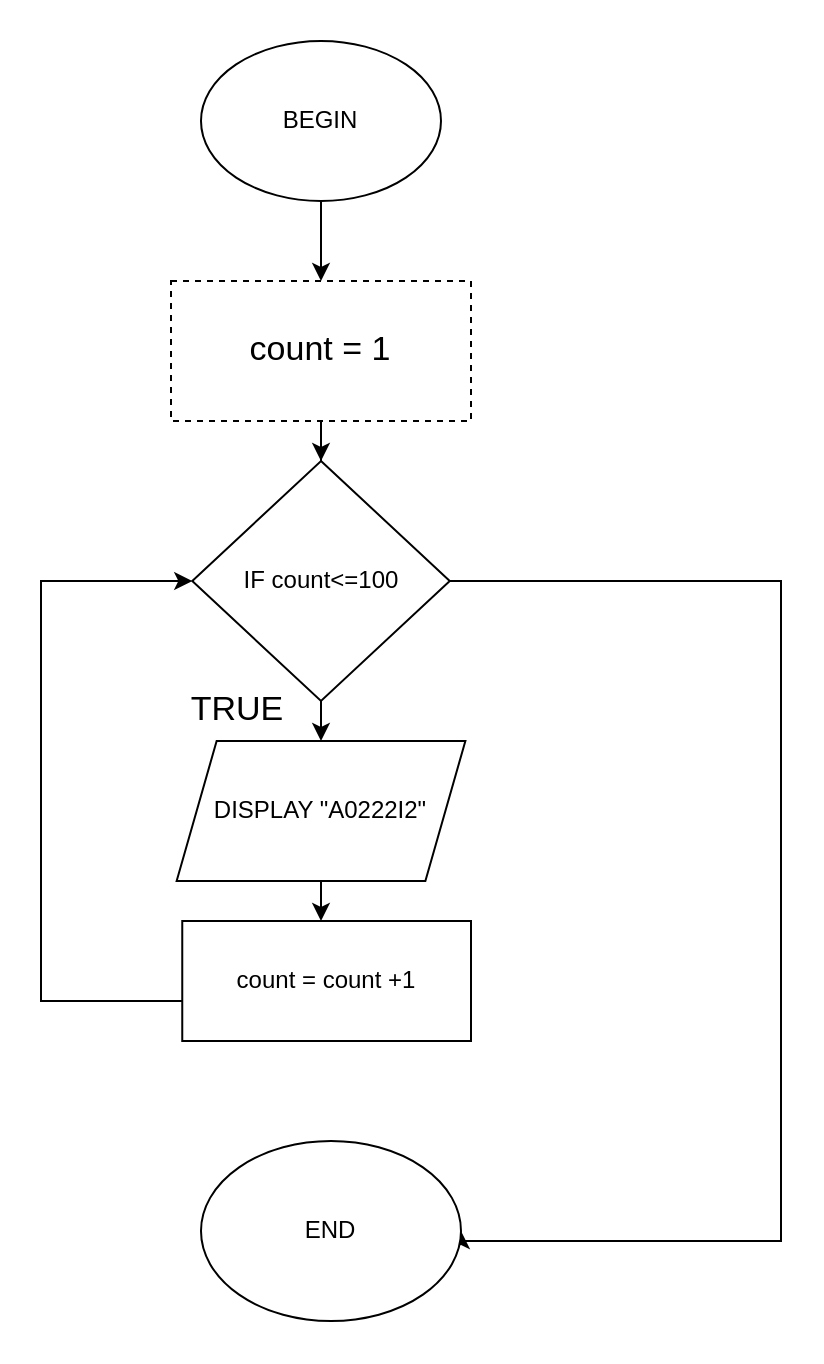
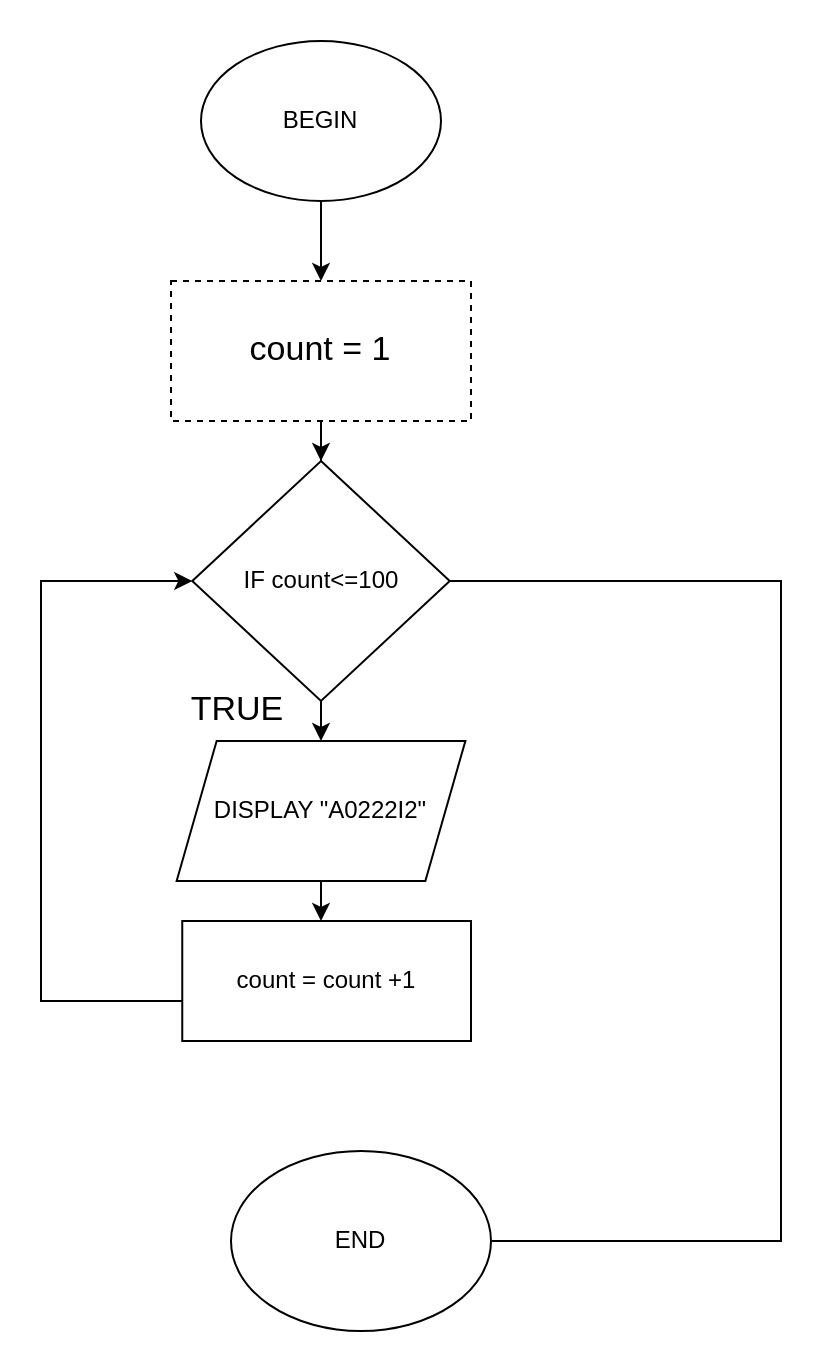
- <mxCell id="13" value="END" style="ellipse;whiteSpace=wrap;html=1;" vertex="1" parent="1"><mxGeometry x="100" y="570" width="130" height="90" as="geometry" /></mxCell>
+ <mxCell id="13" value="END" style="ellipse;whiteSpace=wrap;html=1;" vertex="1" parent="1"><mxGeometry x="115" y="575" width="130" height="90" as="geometry" /></mxCell>
